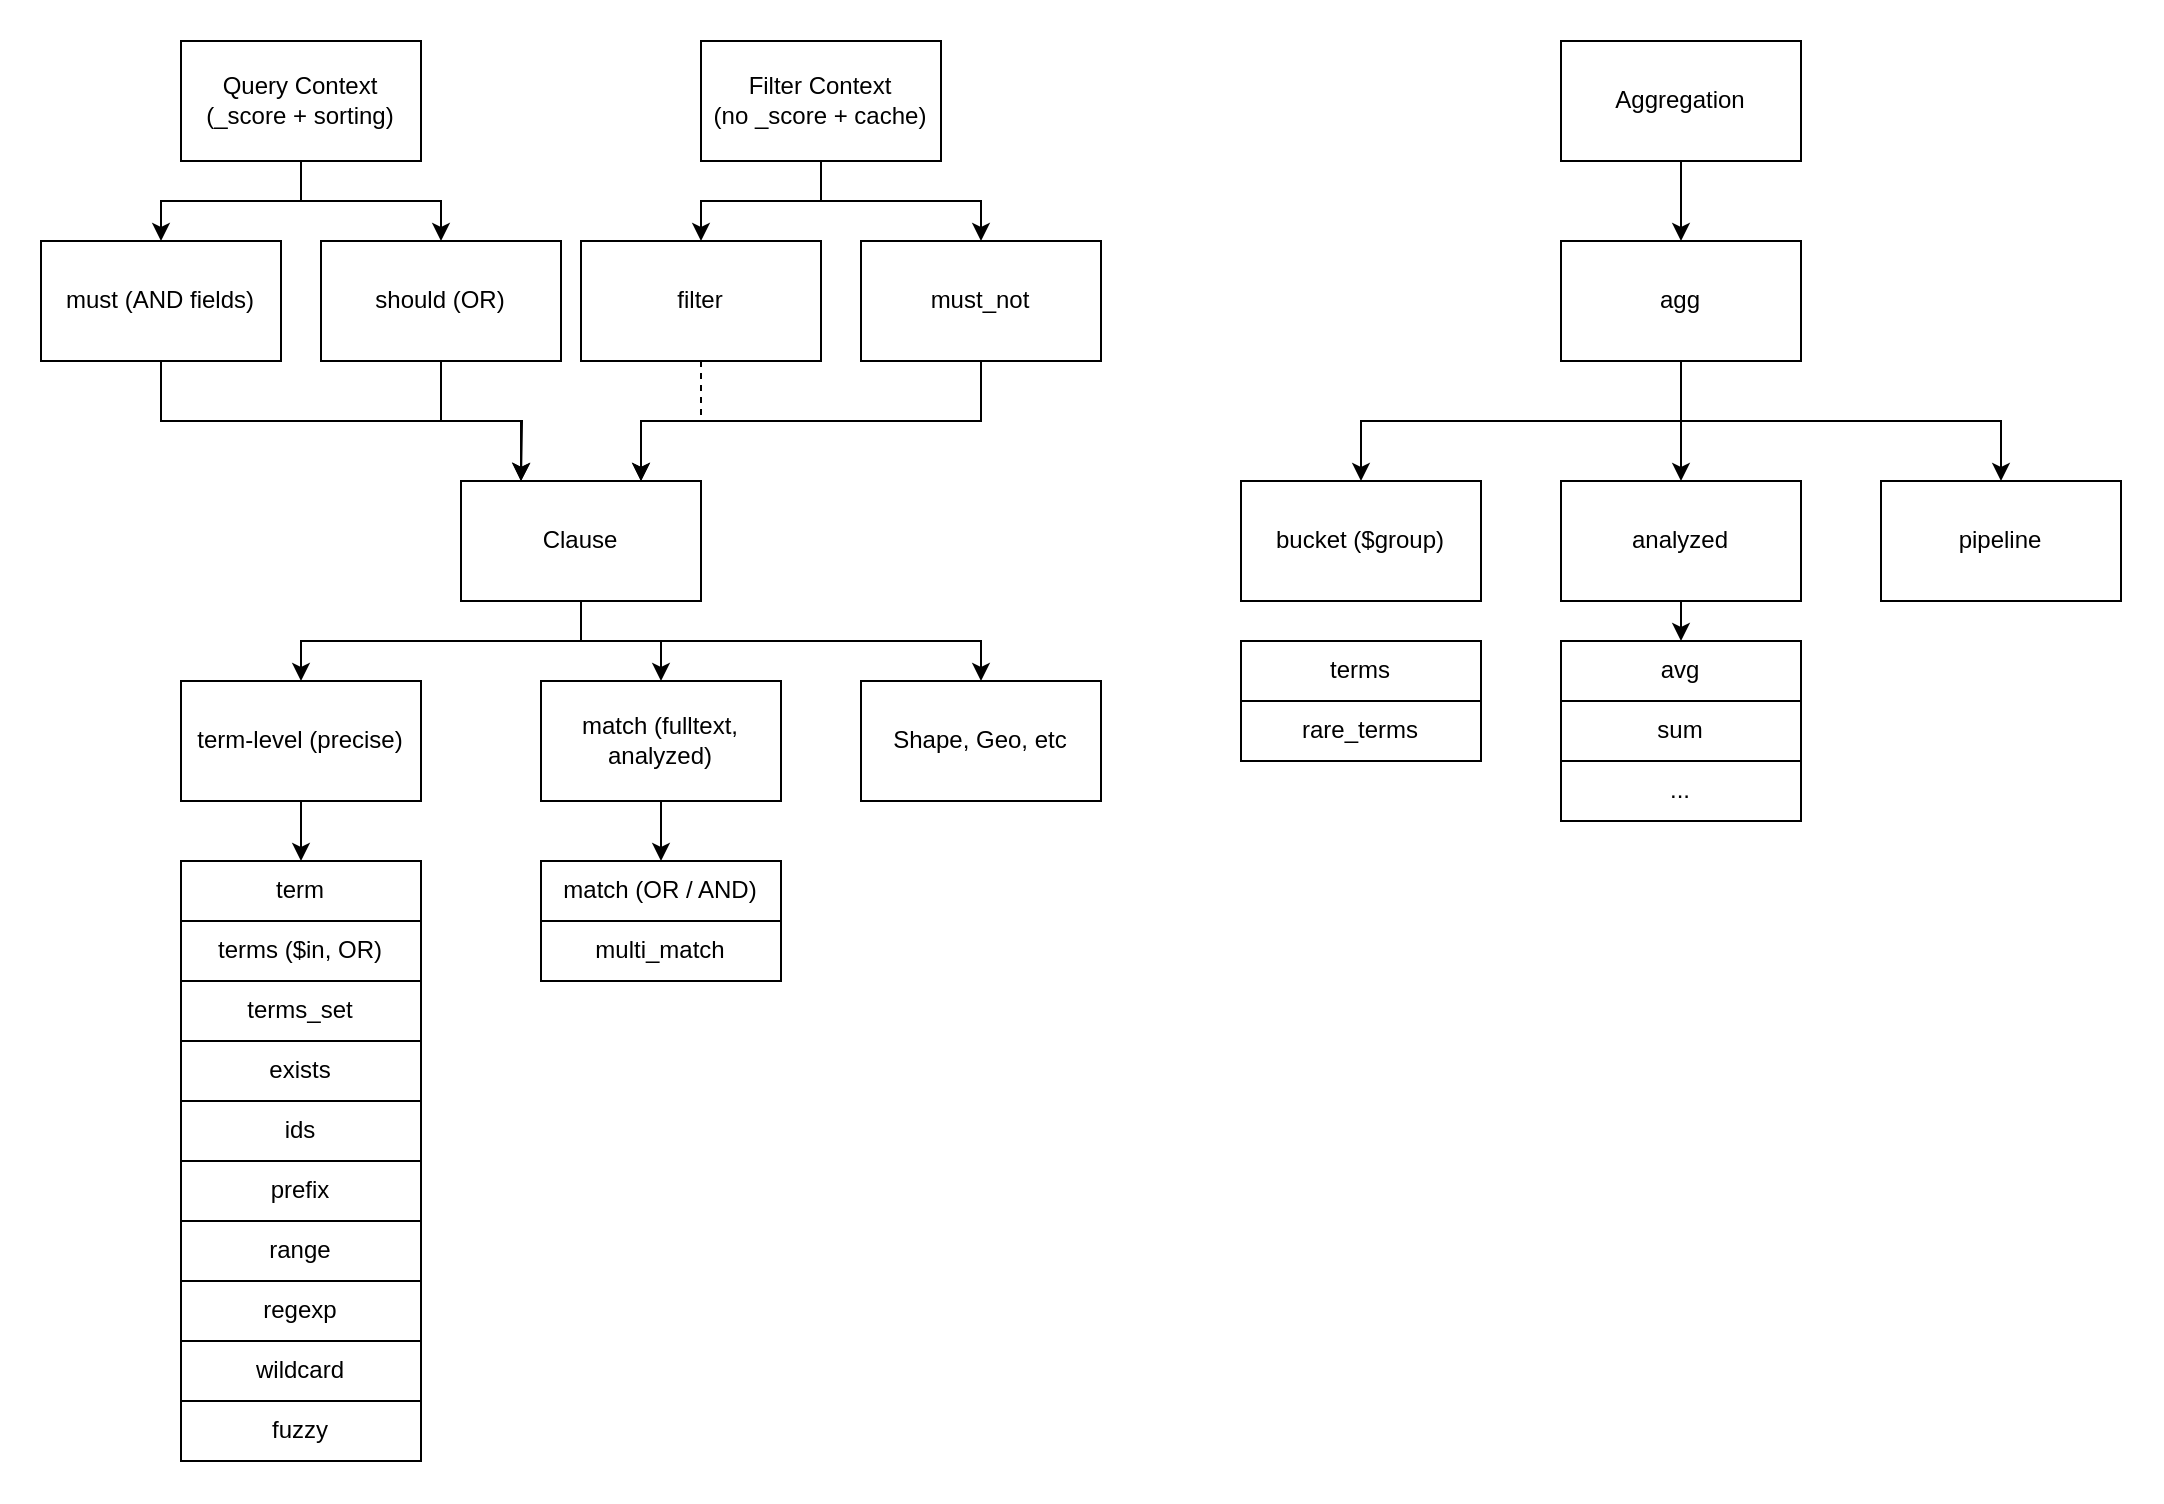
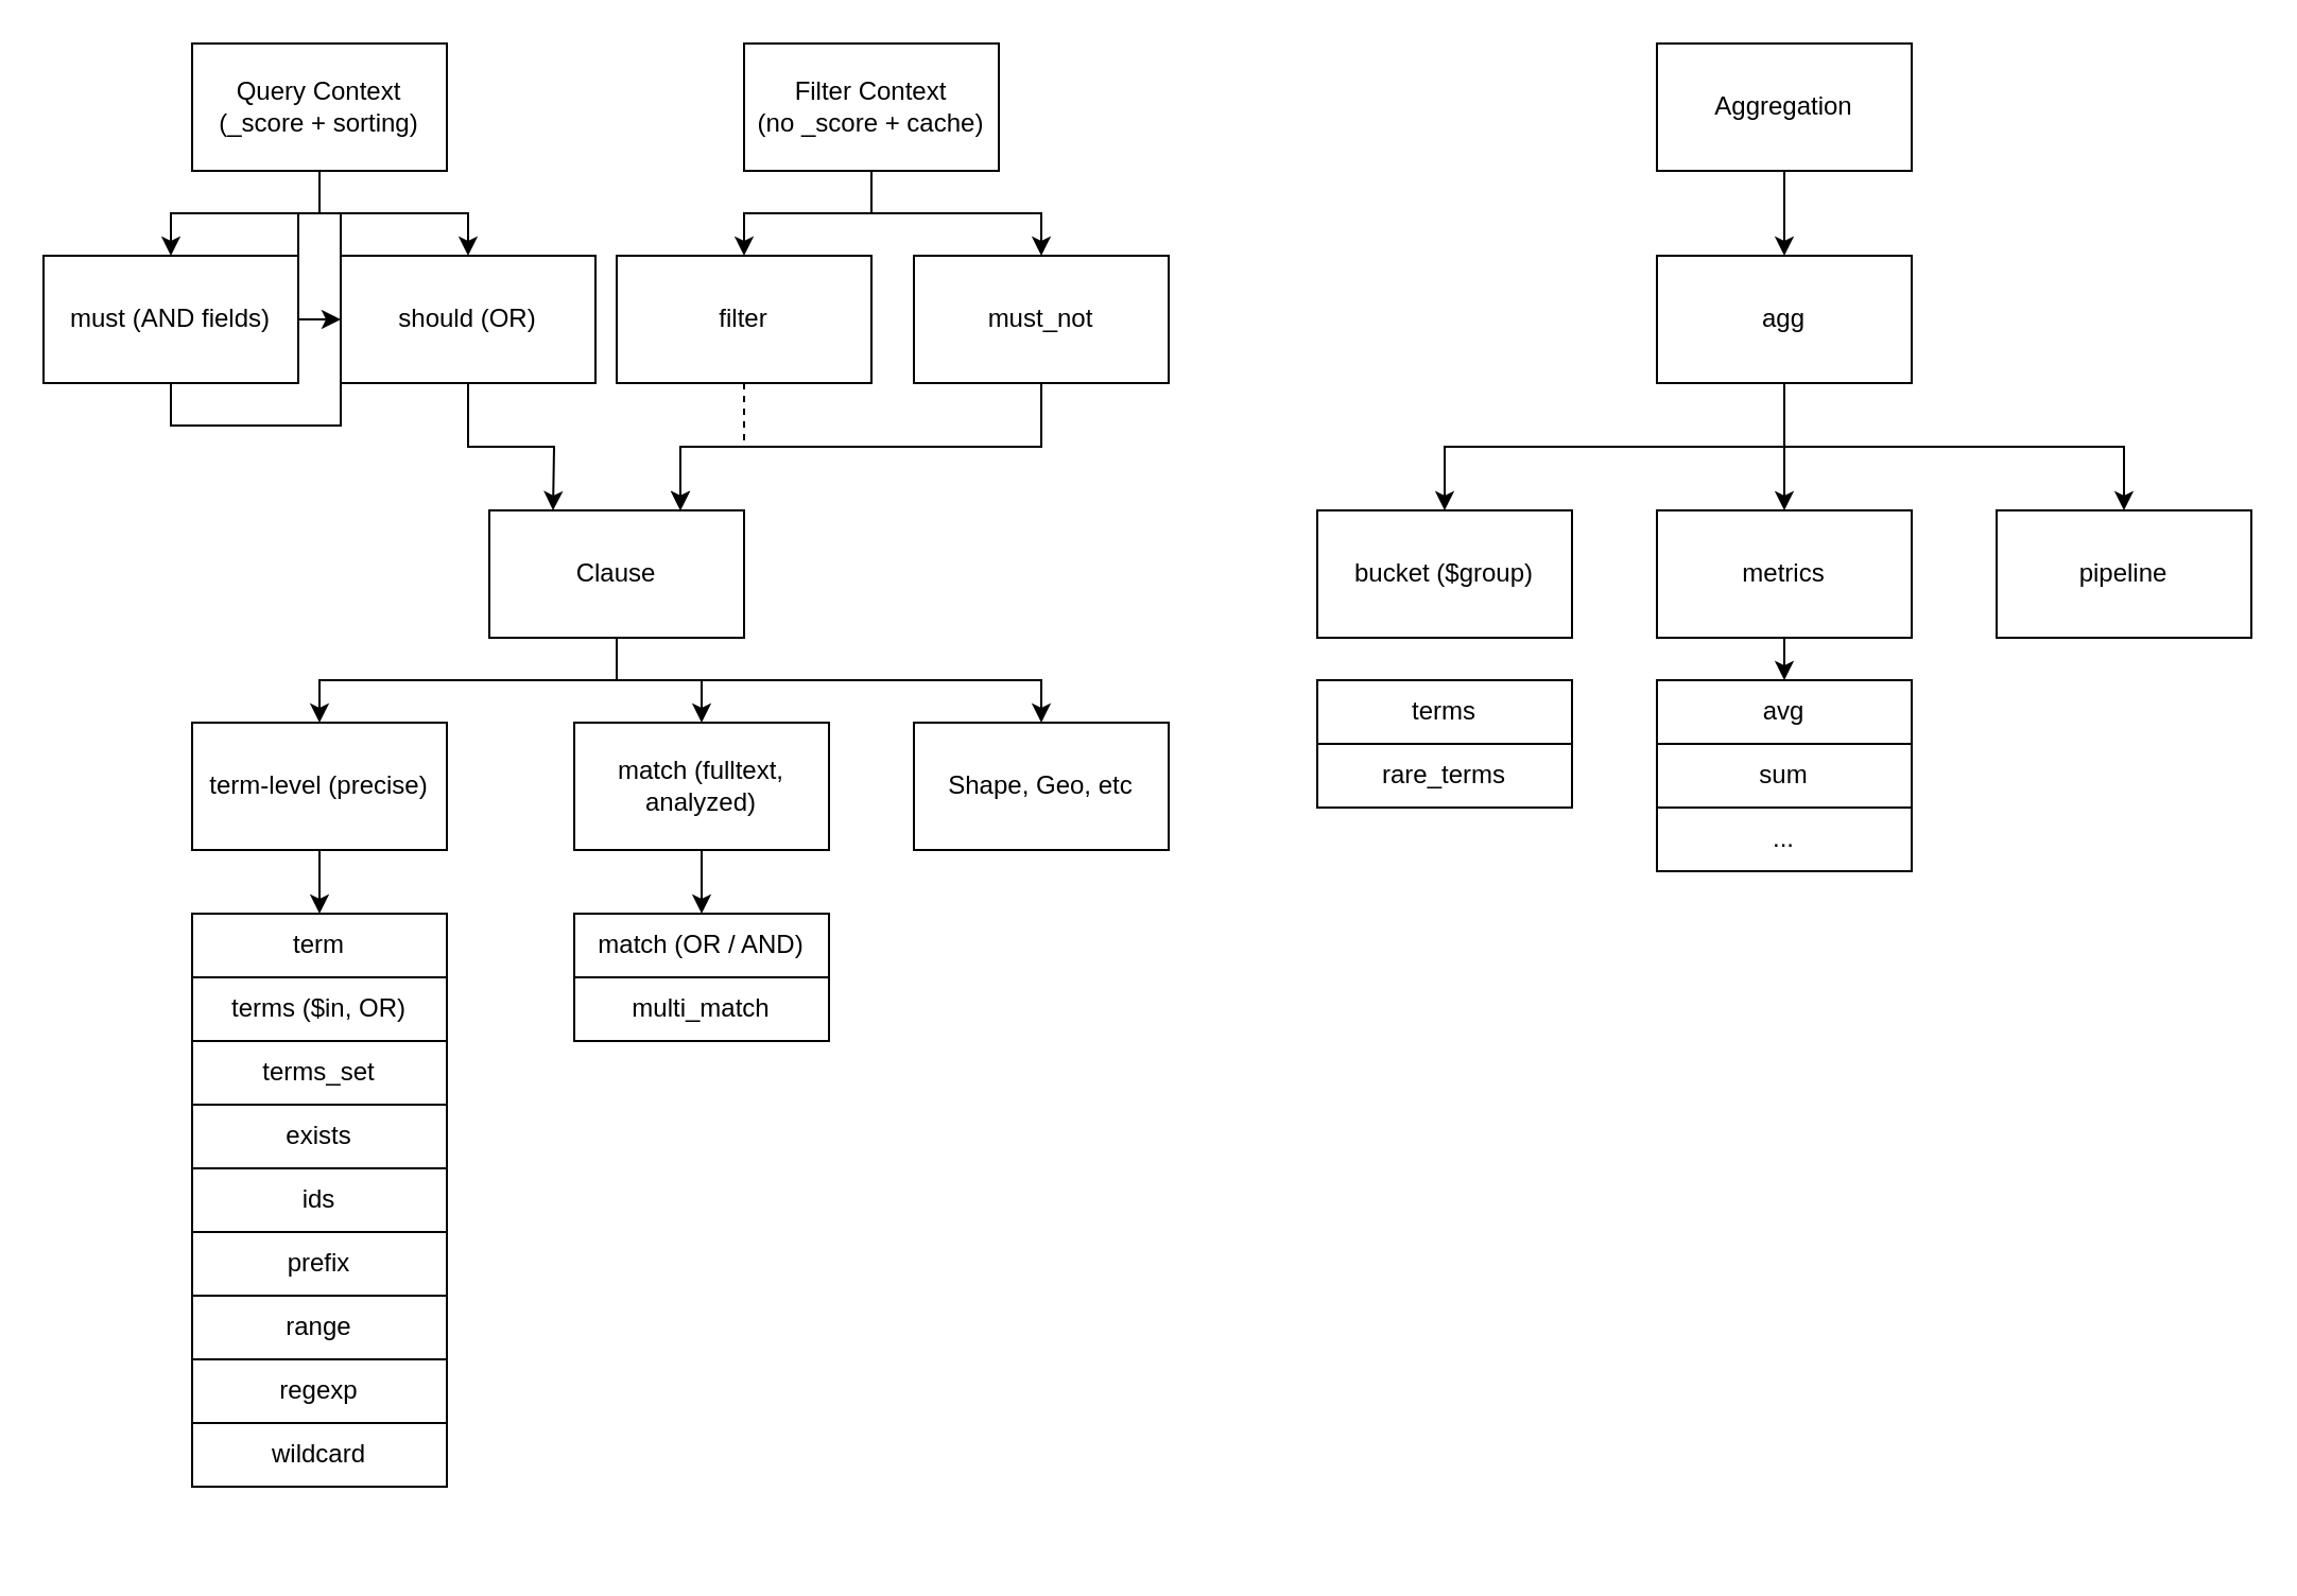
- <mxCell id="10" style="edgeStyle=orthogonalEdgeStyle;rounded=0;orthogonalLoop=1;jettySize=auto;html=1;exitX=0.5;exitY=1;exitDx=0;exitDy=0;entryX=0.25;entryY=0;entryDx=0;entryDy=0;" edge="1" parent="1" source="11" target="21"><mxGeometry relative="1" as="geometry" /></mxCell>
+ <mxCell id="10" style="edgeStyle=orthogonalEdgeStyle;rounded=0;orthogonalLoop=1;jettySize=auto;html=1;exitX=0.5;exitY=1;exitDx=0;exitDy=0;" edge="1" parent="1" source="11" target="17"><mxGeometry relative="1" as="geometry" /></mxCell>
- <mxCell id="42" value="analyzed" style="whiteSpace=wrap;html=1;rounded=0;" vertex="1" parent="1"><mxGeometry x="780" y="240" width="120" height="60" as="geometry" /></mxCell>
+ <mxCell id="42" value="metrics" style="whiteSpace=wrap;html=1;rounded=0;" vertex="1" parent="1"><mxGeometry x="780" y="240" width="120" height="60" as="geometry" /></mxCell>
- <mxCell id="33" value="fuzzy" style="rounded=0;whiteSpace=wrap;html=1;" vertex="1" parent="1"><mxGeometry x="90" y="700" width="120" height="30" as="geometry" /></mxCell>
